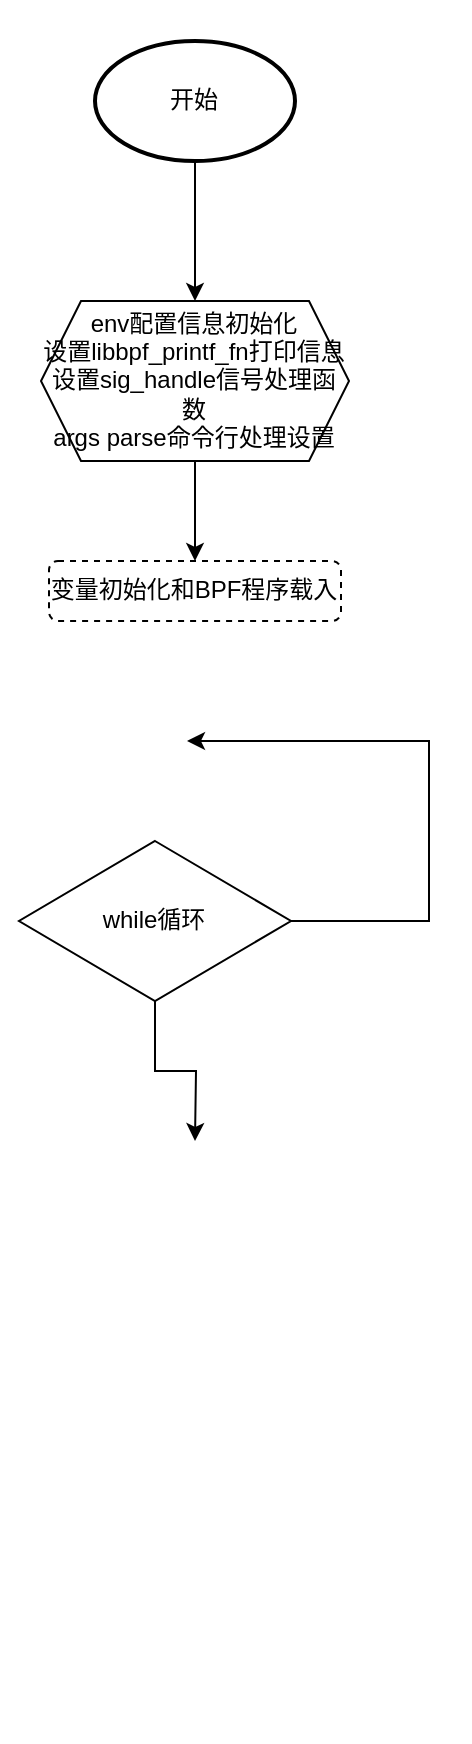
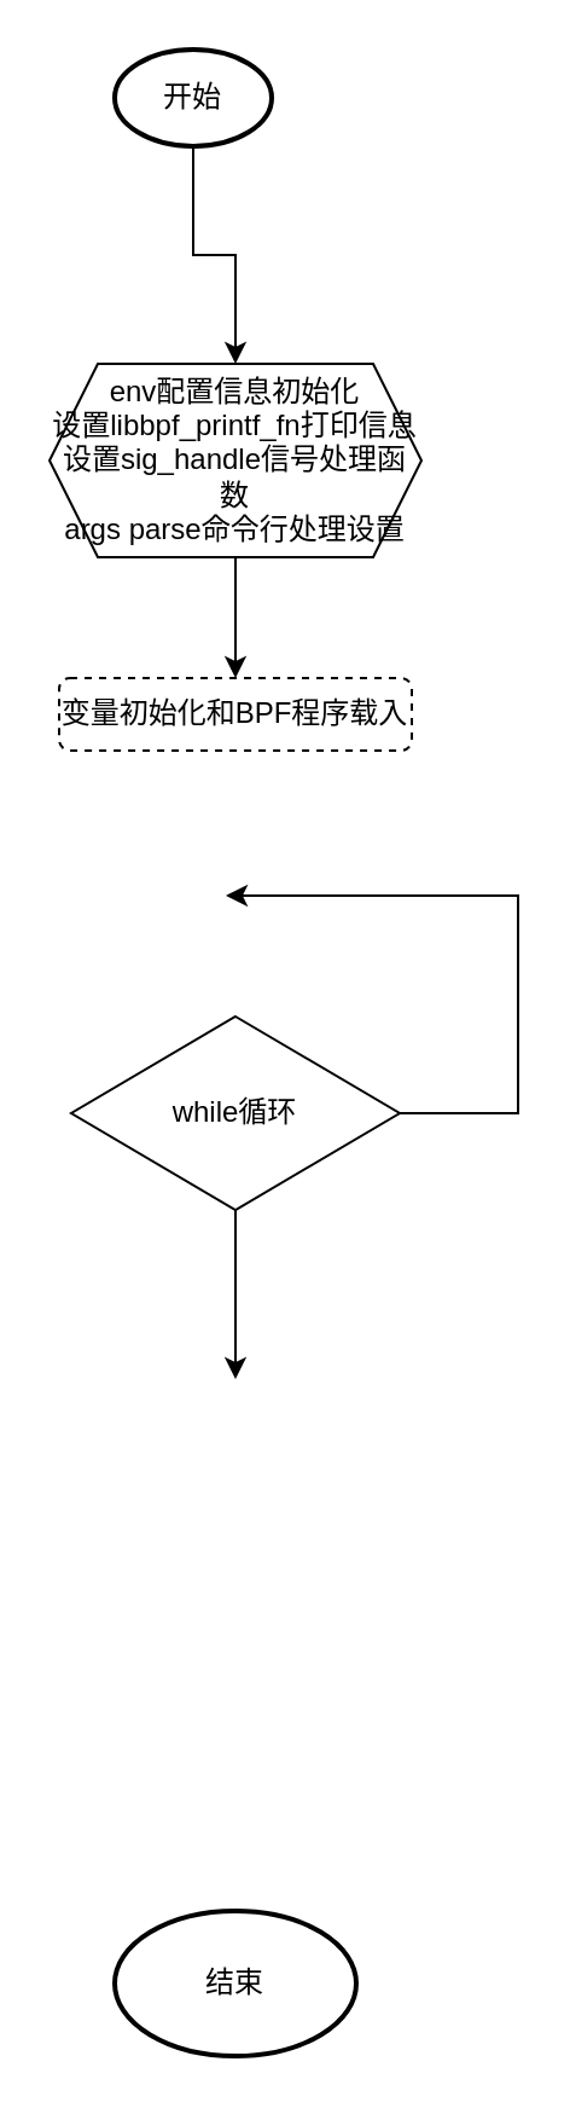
- <mxCell id="3" value="开始" style="strokeWidth=2;html=1;shape=mxgraph.flowchart.start_1;whiteSpace=wrap;" vertex="1" parent="1"><mxGeometry x="47" y="20" width="100" height="60" as="geometry" /></mxCell>
+ <mxCell id="3" value="开始" style="strokeWidth=2;html=1;shape=mxgraph.flowchart.start_1;whiteSpace=wrap;" vertex="1" parent="1"><mxGeometry x="47" y="20" width="65" height="40" as="geometry" /></mxCell>
- <mxCell id="9" value="while循环" style="rhombus;whiteSpace=wrap;html=1;" vertex="1" parent="1"><mxGeometry x="9" y="420" width="136" height="80" as="geometry" /></mxCell>
+ <mxCell id="9" value="while循环" style="rhombus;whiteSpace=wrap;html=1;" vertex="1" parent="1"><mxGeometry x="29" y="420" width="136" height="80" as="geometry" /></mxCell>
+ <mxCell id="10" value="结束" style="strokeWidth=2;html=1;shape=mxgraph.flowchart.start_1;whiteSpace=wrap;" vertex="1" parent="1"><mxGeometry x="47" y="790" width="100" height="60" as="geometry" /></mxCell>
